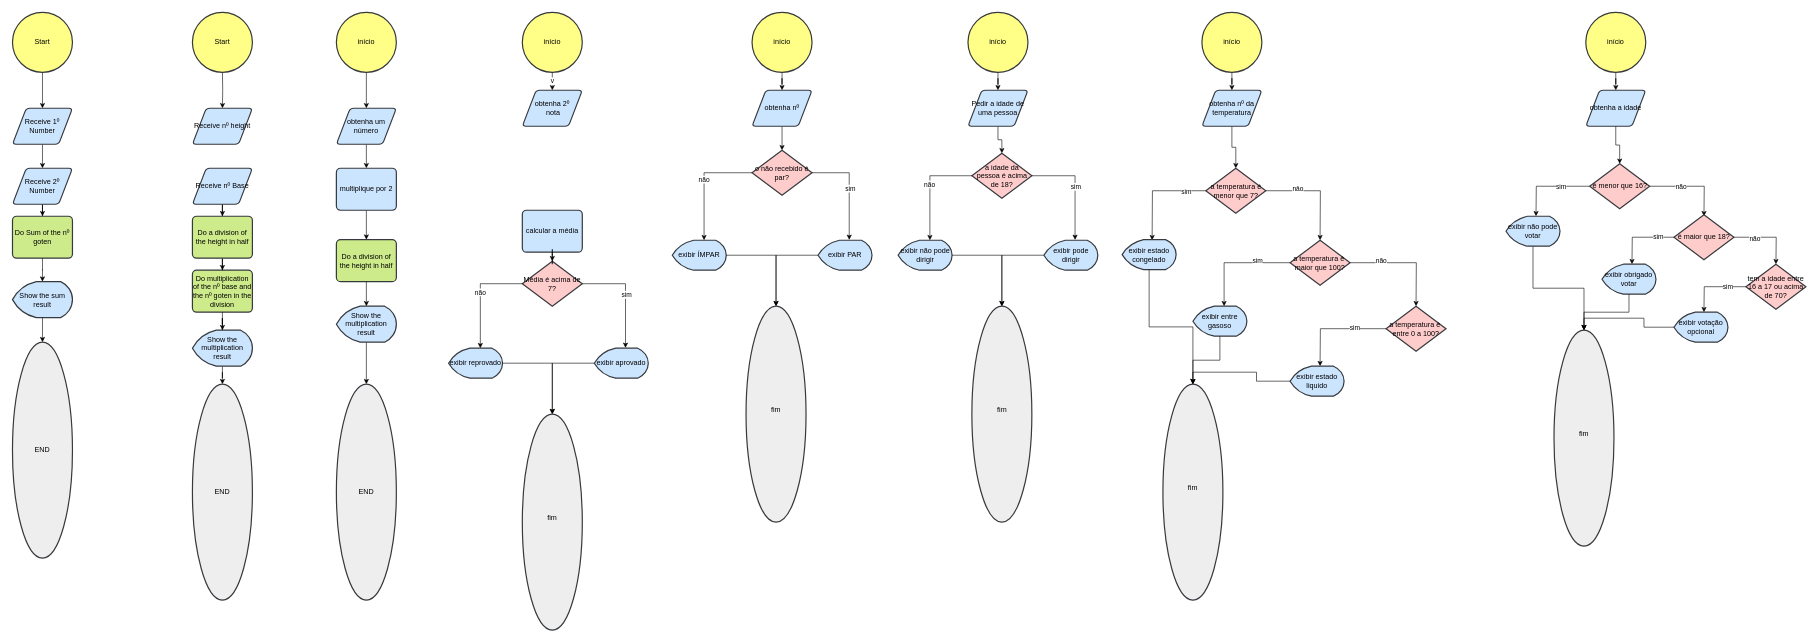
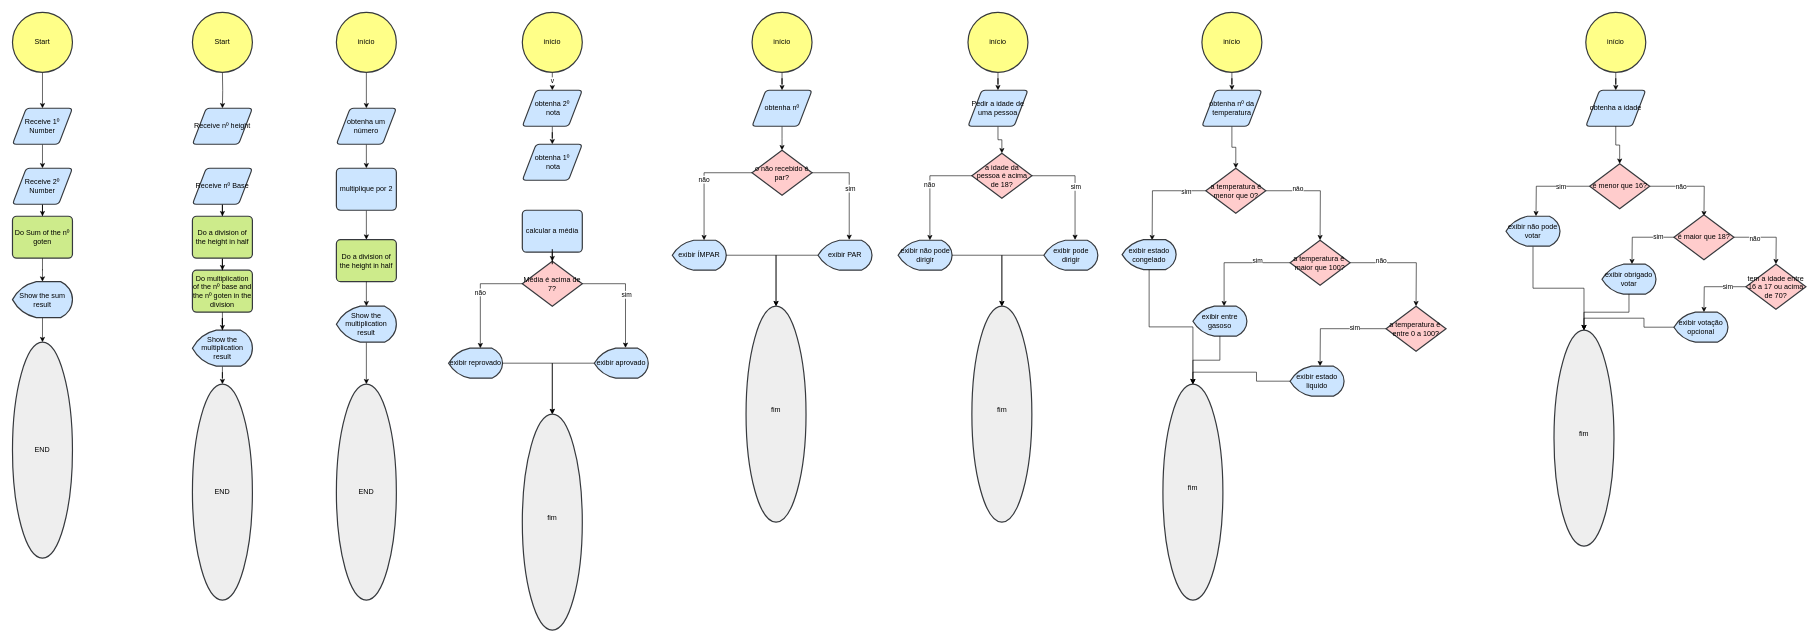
+ <mxCell id="40" style="edgeStyle=orthogonalEdgeStyle;rounded=0;orthogonalLoop=1;jettySize=auto;html=1;" edge="1" parent="1" source="41" target="39"><mxGeometry relative="1" as="geometry" /></mxCell>
+ <mxCell id="39" value="obtenha 1º&lt;div&gt;&amp;nbsp;nota&lt;/div&gt;" style="shape=parallelogram;html=1;strokeWidth=2;perimeter=parallelogramPerimeter;whiteSpace=wrap;rounded=1;arcSize=12;size=0.23;fillColor=#cce5ff;strokeColor=#36393d;" vertex="1" parent="1"><mxGeometry x="870" y="240" width="100" height="60" as="geometry" /></mxCell>
- <mxCell id="90" value="a temperatura é menor que 7?" style="strokeWidth=2;html=1;shape=mxgraph.flowchart.decision;whiteSpace=wrap;fillColor=#ffcccc;strokeColor=#36393d;" vertex="1" parent="1"><mxGeometry x="2009.5" y="280" width="100" height="75" as="geometry" /></mxCell>
+ <mxCell id="90" value="a temperatura é menor que 0?" style="strokeWidth=2;html=1;shape=mxgraph.flowchart.decision;whiteSpace=wrap;fillColor=#ffcccc;strokeColor=#36393d;" vertex="1" parent="1"><mxGeometry x="2009.5" y="280" width="100" height="75" as="geometry" /></mxCell>
